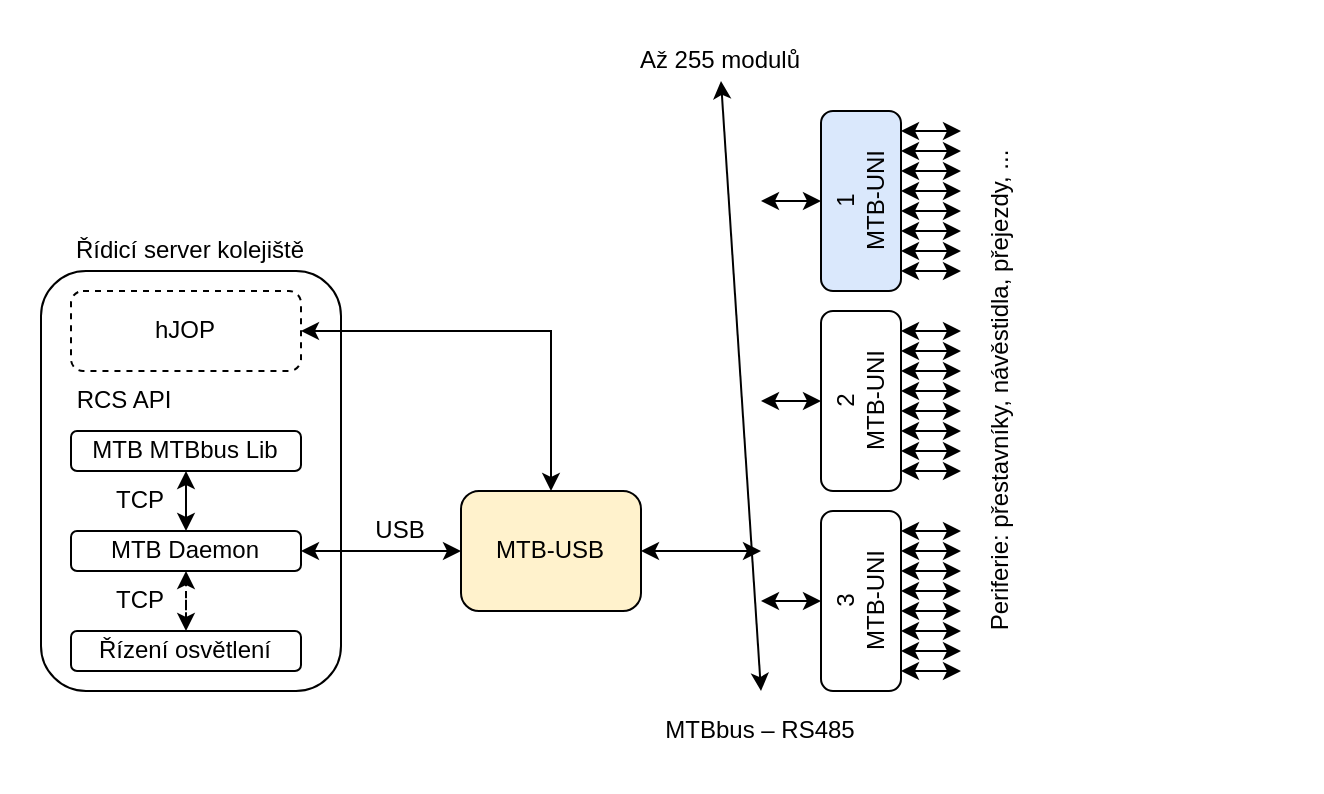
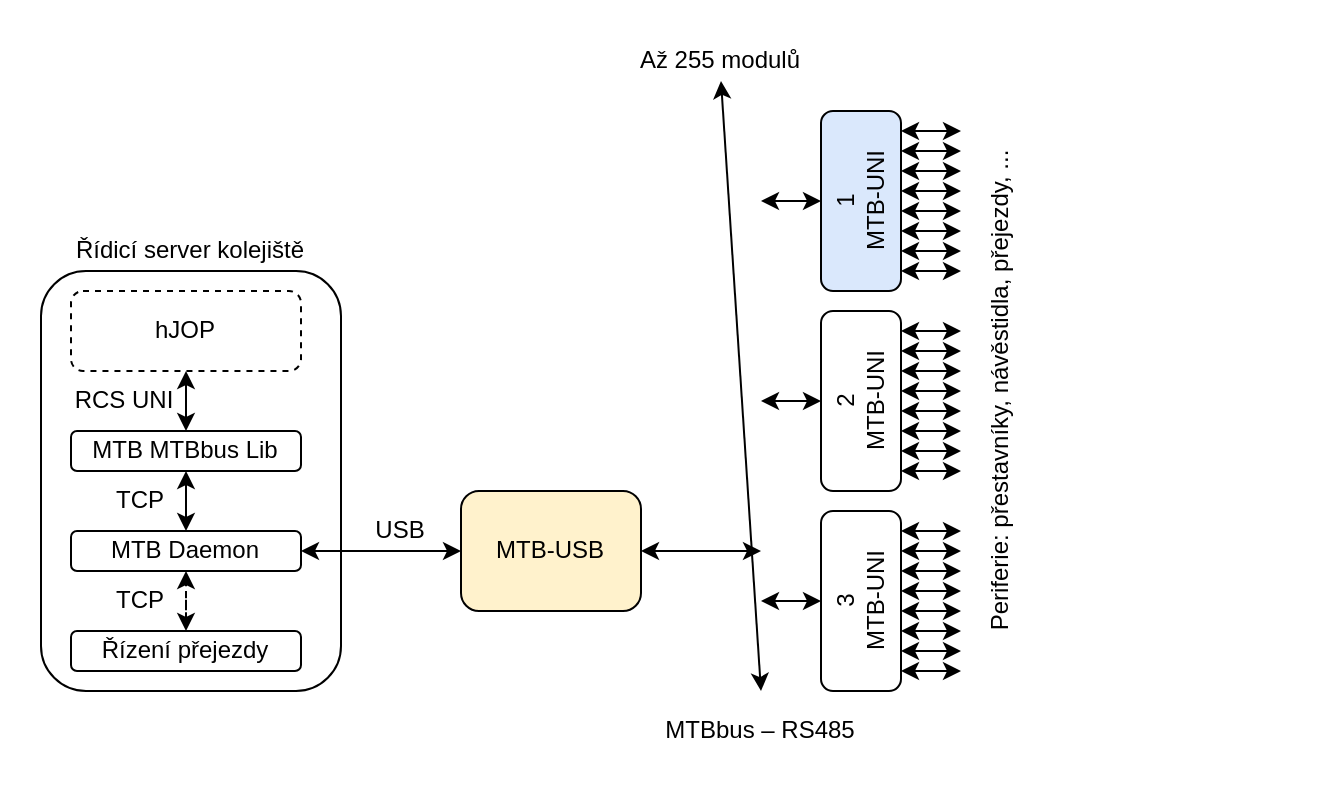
- <mxCell id="10" style="edgeStyle=orthogonalEdgeStyle;rounded=0;orthogonalLoop=1;jettySize=auto;html=1;startArrow=classic;startFill=1;" parent="1" source="11" target="4" edge="1"><mxGeometry relative="1" as="geometry" /></mxCell>
+ <mxCell id="10" style="edgeStyle=orthogonalEdgeStyle;rounded=0;orthogonalLoop=1;jettySize=auto;html=1;startArrow=classic;startFill=1;" parent="1" source="11" target="13" edge="1"><mxGeometry relative="1" as="geometry" /></mxCell>
- <mxCell id="16" value="RCS API" style="text;html=1;strokeColor=none;fillColor=none;align=center;verticalAlign=middle;whiteSpace=wrap;rounded=0;" parent="1" vertex="1"><mxGeometry x="32" y="190" width="60" height="20" as="geometry" /></mxCell>
+ <mxCell id="16" value="RCS UNI" style="text;html=1;strokeColor=none;fillColor=none;align=center;verticalAlign=middle;whiteSpace=wrap;rounded=0;" parent="1" vertex="1"><mxGeometry x="32" y="190" width="60" height="20" as="geometry" /></mxCell>
- <mxCell id="53" value="Řízení osvětlení" style="rounded=1;whiteSpace=wrap;html=1;" vertex="1" parent="1"><mxGeometry x="35" y="315" width="115" height="20" as="geometry" /></mxCell>
+ <mxCell id="53" value="Řízení přejezdy" style="rounded=1;whiteSpace=wrap;html=1;" vertex="1" parent="1"><mxGeometry x="35" y="315" width="115" height="20" as="geometry" /></mxCell>
